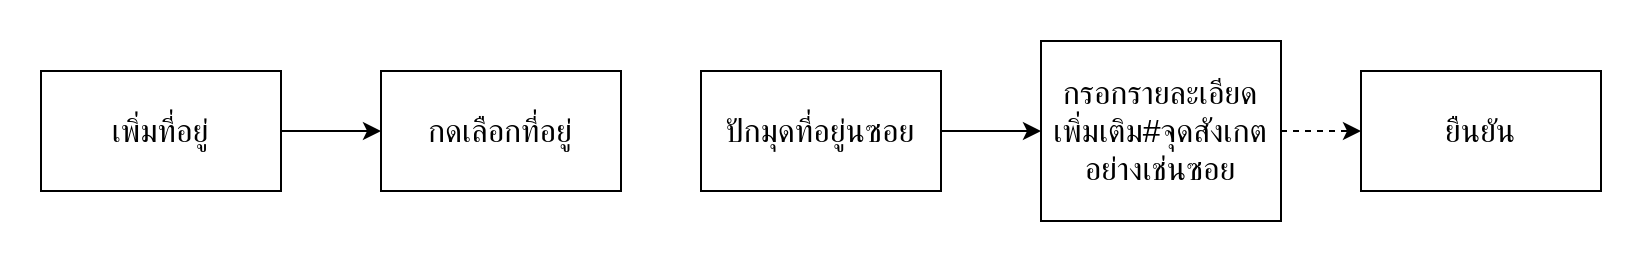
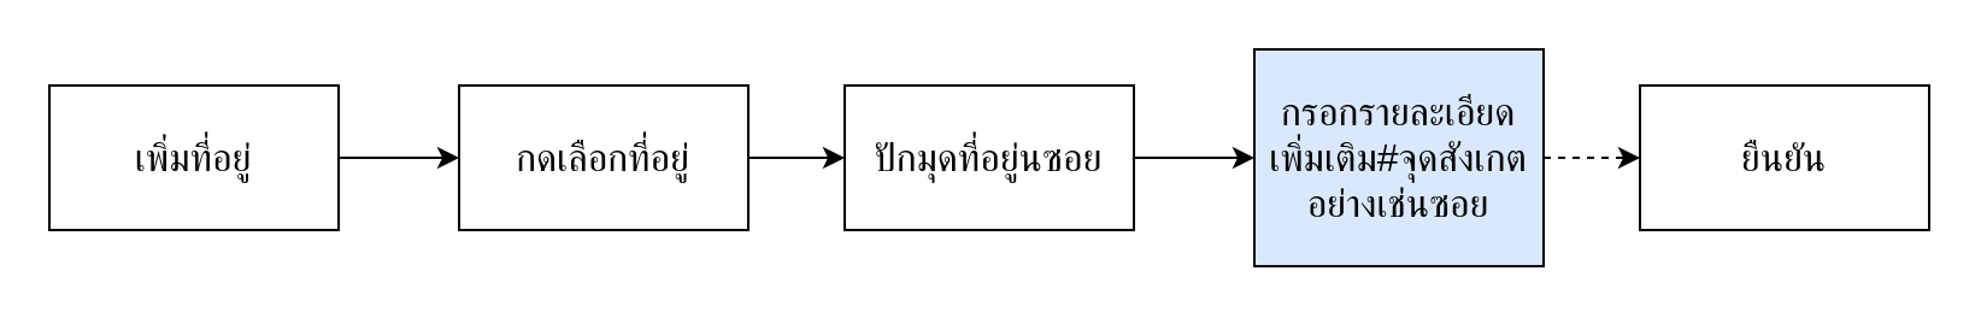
+ <mxCell id="4" style="edgeStyle=orthogonalEdgeStyle;rounded=0;orthogonalLoop=1;jettySize=auto;html=1;entryX=0;entryY=0.5;entryDx=0;entryDy=0;fontSize=16;" parent="1" source="5" target="7" edge="1"><mxGeometry relative="1" as="geometry" /></mxCell>
- <mxCell id="9" value="กรอกรายละเอียดเพิ่มเติม#จุดสังเกตอย่างเช่นซอย" style="rounded=0;whiteSpace=wrap;html=1;fontSize=16;" parent="1" vertex="1"><mxGeometry x="520" y="20" width="120" height="90" as="geometry" /></mxCell>
+ <mxCell id="9" value="กรอกรายละเอียดเพิ่มเติม#จุดสังเกตอย่างเช่นซอย" style="rounded=0;whiteSpace=wrap;html=1;fontSize=16;fillColor=#dae8fc;" parent="1" vertex="1"><mxGeometry x="520" y="20" width="120" height="90" as="geometry" /></mxCell>
